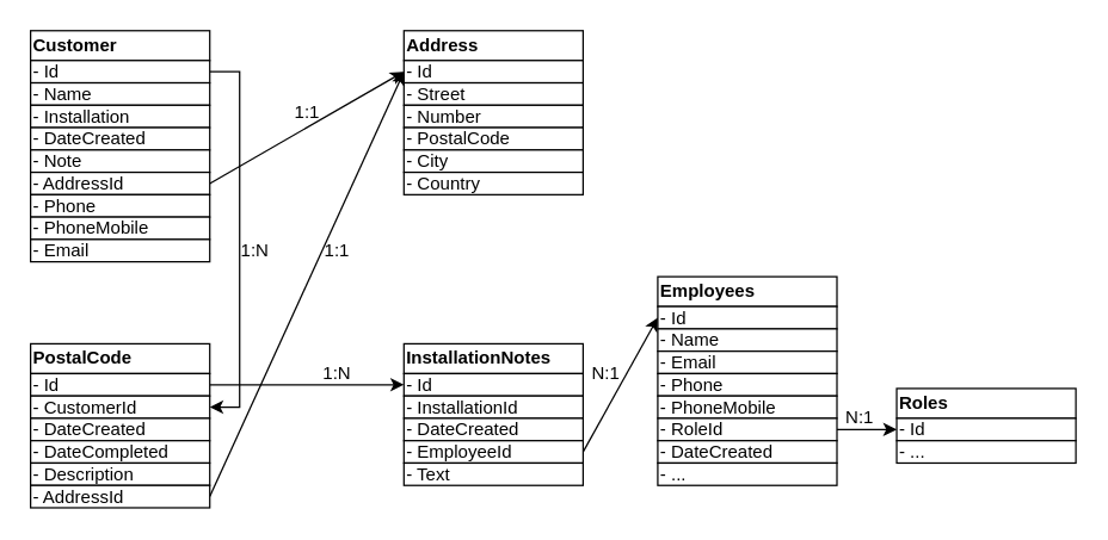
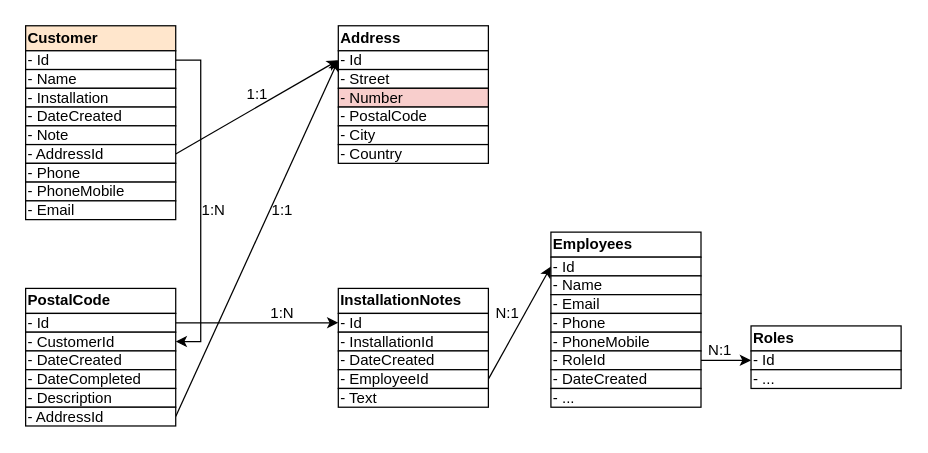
- <mxCell id="2" value="&lt;b&gt;Customer&lt;/b&gt;&lt;br&gt;" style="rounded=0;whiteSpace=wrap;html=1;align=left;" parent="1" vertex="1"><mxGeometry x="20" y="20" width="120" height="20" as="geometry" /></mxCell>
+ <mxCell id="2" value="&lt;b&gt;Customer&lt;/b&gt;&lt;br&gt;" style="rounded=0;whiteSpace=wrap;html=1;align=left;fillColor=#ffe6cc;" parent="1" vertex="1"><mxGeometry x="20" y="20" width="120" height="20" as="geometry" /></mxCell>
- <mxCell id="19" value="- Number" style="rounded=0;whiteSpace=wrap;html=1;align=left;" parent="1" vertex="1"><mxGeometry x="270" y="70" width="120" height="15" as="geometry" /></mxCell>
+ <mxCell id="19" value="- Number" style="rounded=0;whiteSpace=wrap;html=1;align=left;fillColor=#f8cecc;" parent="1" vertex="1"><mxGeometry x="270" y="70" width="120" height="15" as="geometry" /></mxCell>
